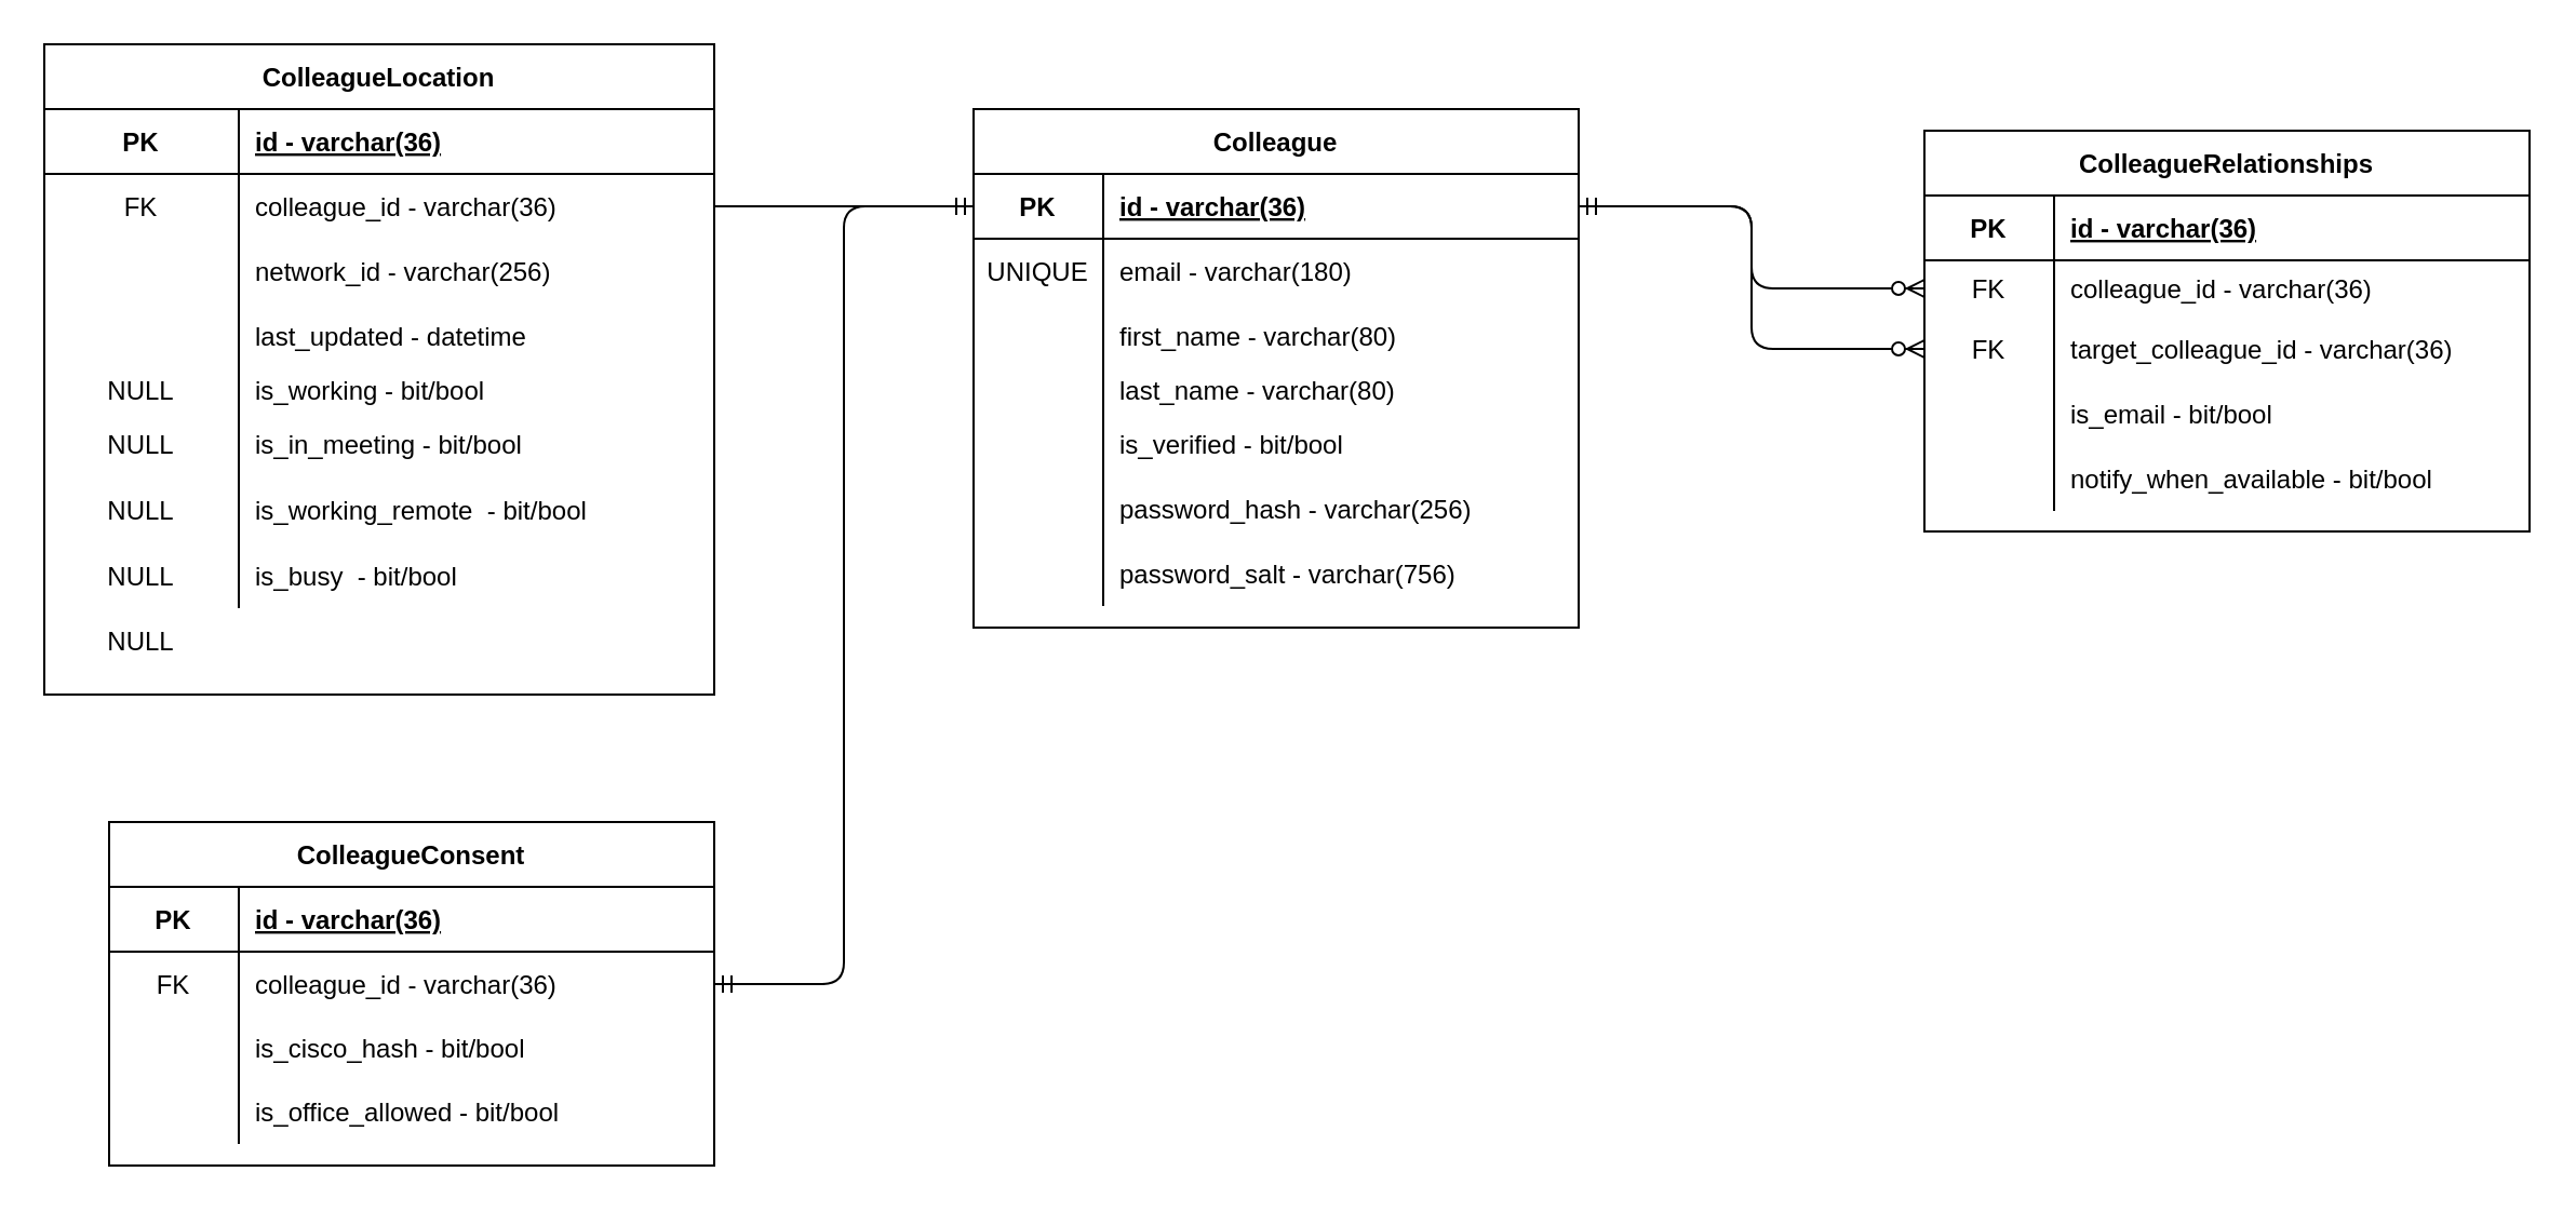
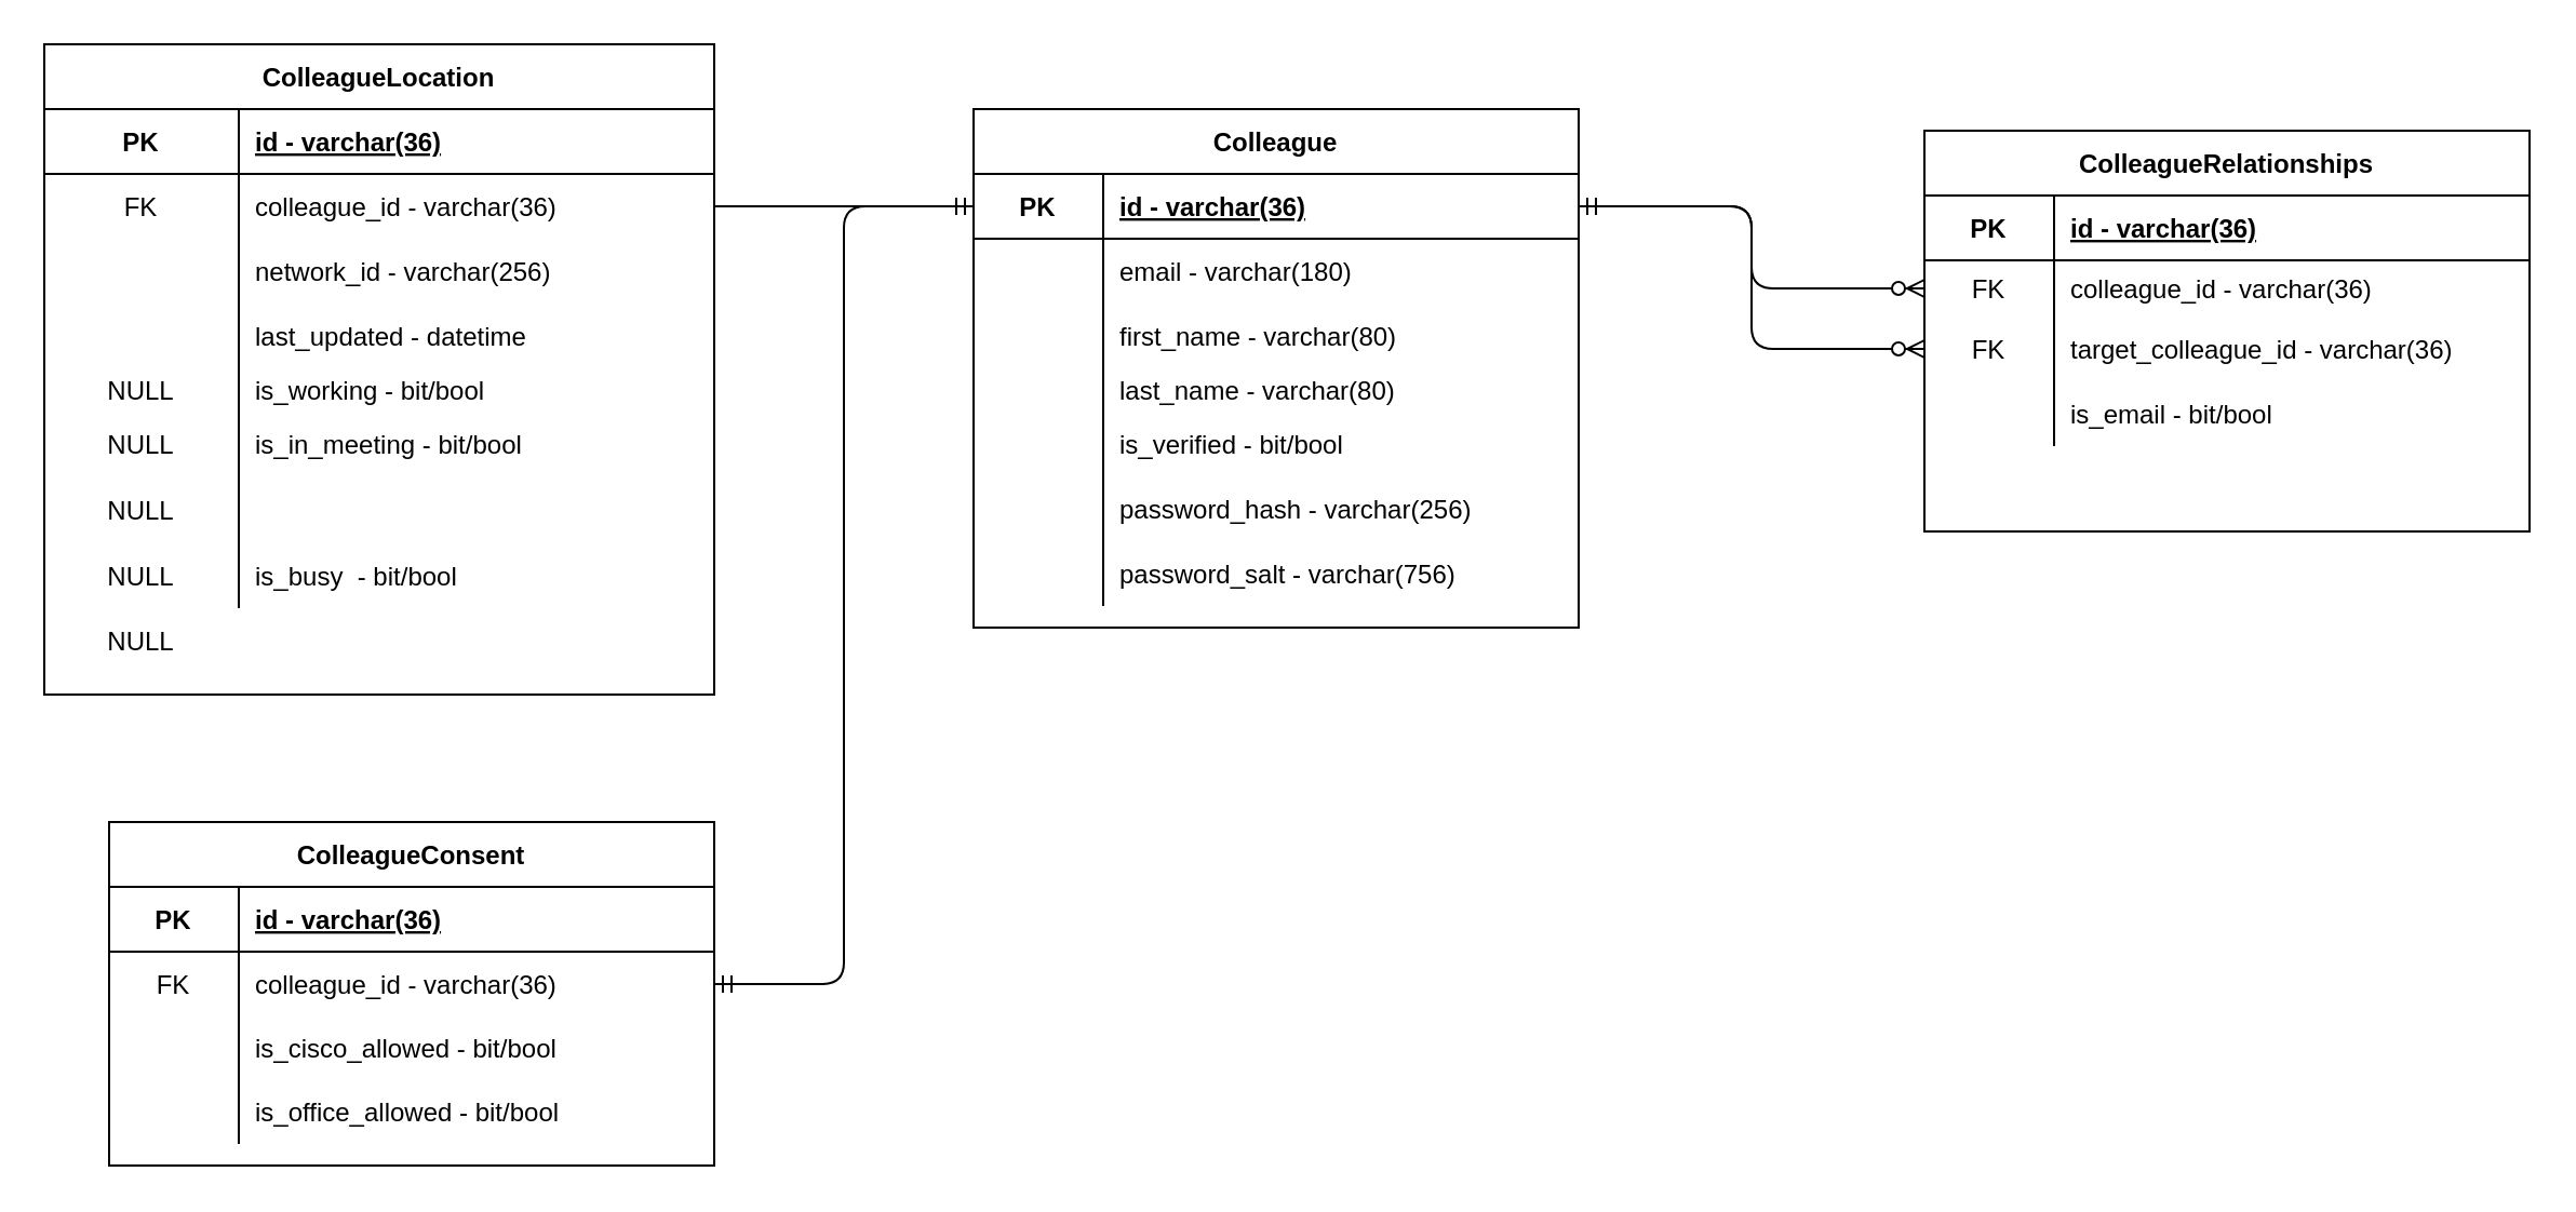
- <mxCell id="49" value="UNIQUE" style="shape=partialRectangle;overflow=hidden;connectable=0;fillColor=none;top=0;left=0;bottom=0;right=0;" parent="48" vertex="1"><mxGeometry width="60" height="30" as="geometry"><mxRectangle width="60" height="30" as="alternateBounds" /></mxGeometry></mxCell>
- <mxCell id="43" value="notify_when_available - bit/bool" style="shape=partialRectangle;overflow=hidden;connectable=0;fillColor=none;top=0;left=0;bottom=0;right=0;align=left;spacingLeft=6;" parent="41" vertex="1"><mxGeometry x="60" width="220" height="30" as="geometry"><mxRectangle width="220" height="30" as="alternateBounds" /></mxGeometry></mxCell>
- <mxCell id="22" value="is_working_remote  - bit/bool" style="shape=partialRectangle;overflow=hidden;connectable=0;fillColor=none;top=0;left=0;bottom=0;right=0;align=left;spacingLeft=6;" parent="20" vertex="1"><mxGeometry x="90" width="220" height="31" as="geometry"><mxRectangle width="220" height="31" as="alternateBounds" /></mxGeometry></mxCell>
- <mxCell id="77" value="is_cisco_hash - bit/bool" style="shape=partialRectangle;overflow=hidden;connectable=0;fillColor=none;top=0;left=0;bottom=0;right=0;align=left;spacingLeft=6;" parent="75" vertex="1"><mxGeometry x="60" width="220" height="29" as="geometry"><mxRectangle width="220" height="29" as="alternateBounds" /></mxGeometry></mxCell>
+ <mxCell id="77" value="is_cisco_allowed - bit/bool" style="shape=partialRectangle;overflow=hidden;connectable=0;fillColor=none;top=0;left=0;bottom=0;right=0;align=left;spacingLeft=6;" parent="75" vertex="1"><mxGeometry x="60" width="220" height="29" as="geometry"><mxRectangle width="220" height="29" as="alternateBounds" /></mxGeometry></mxCell>
